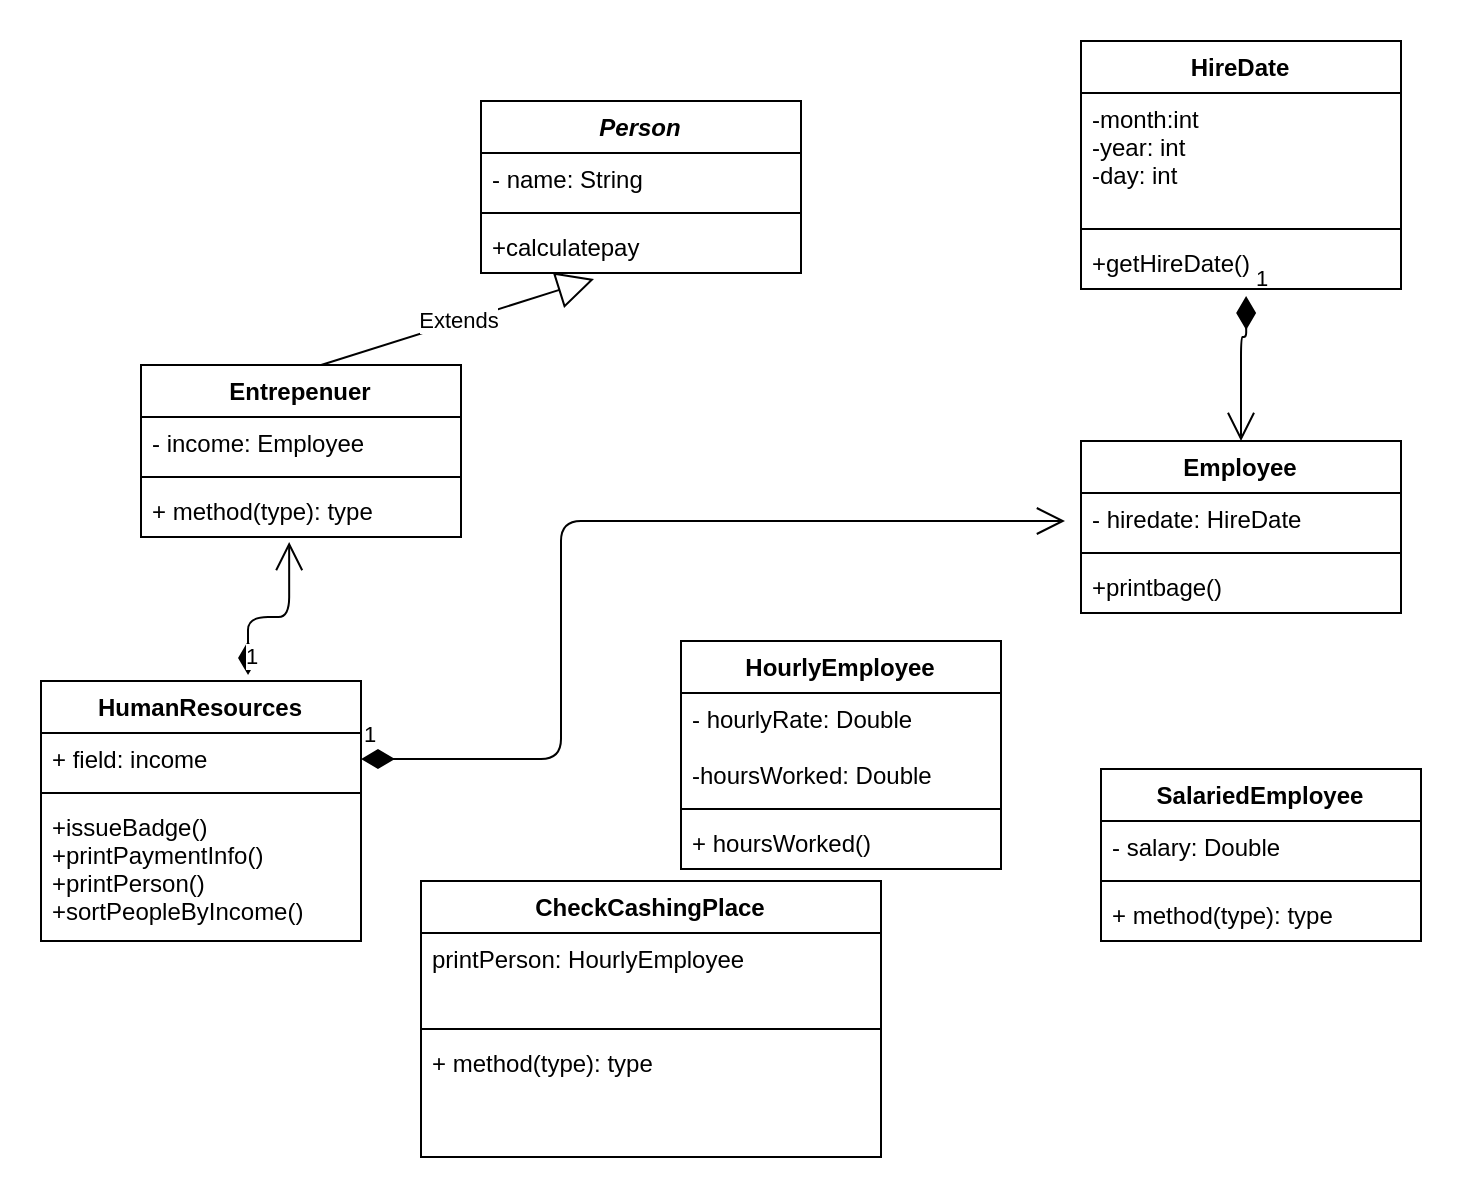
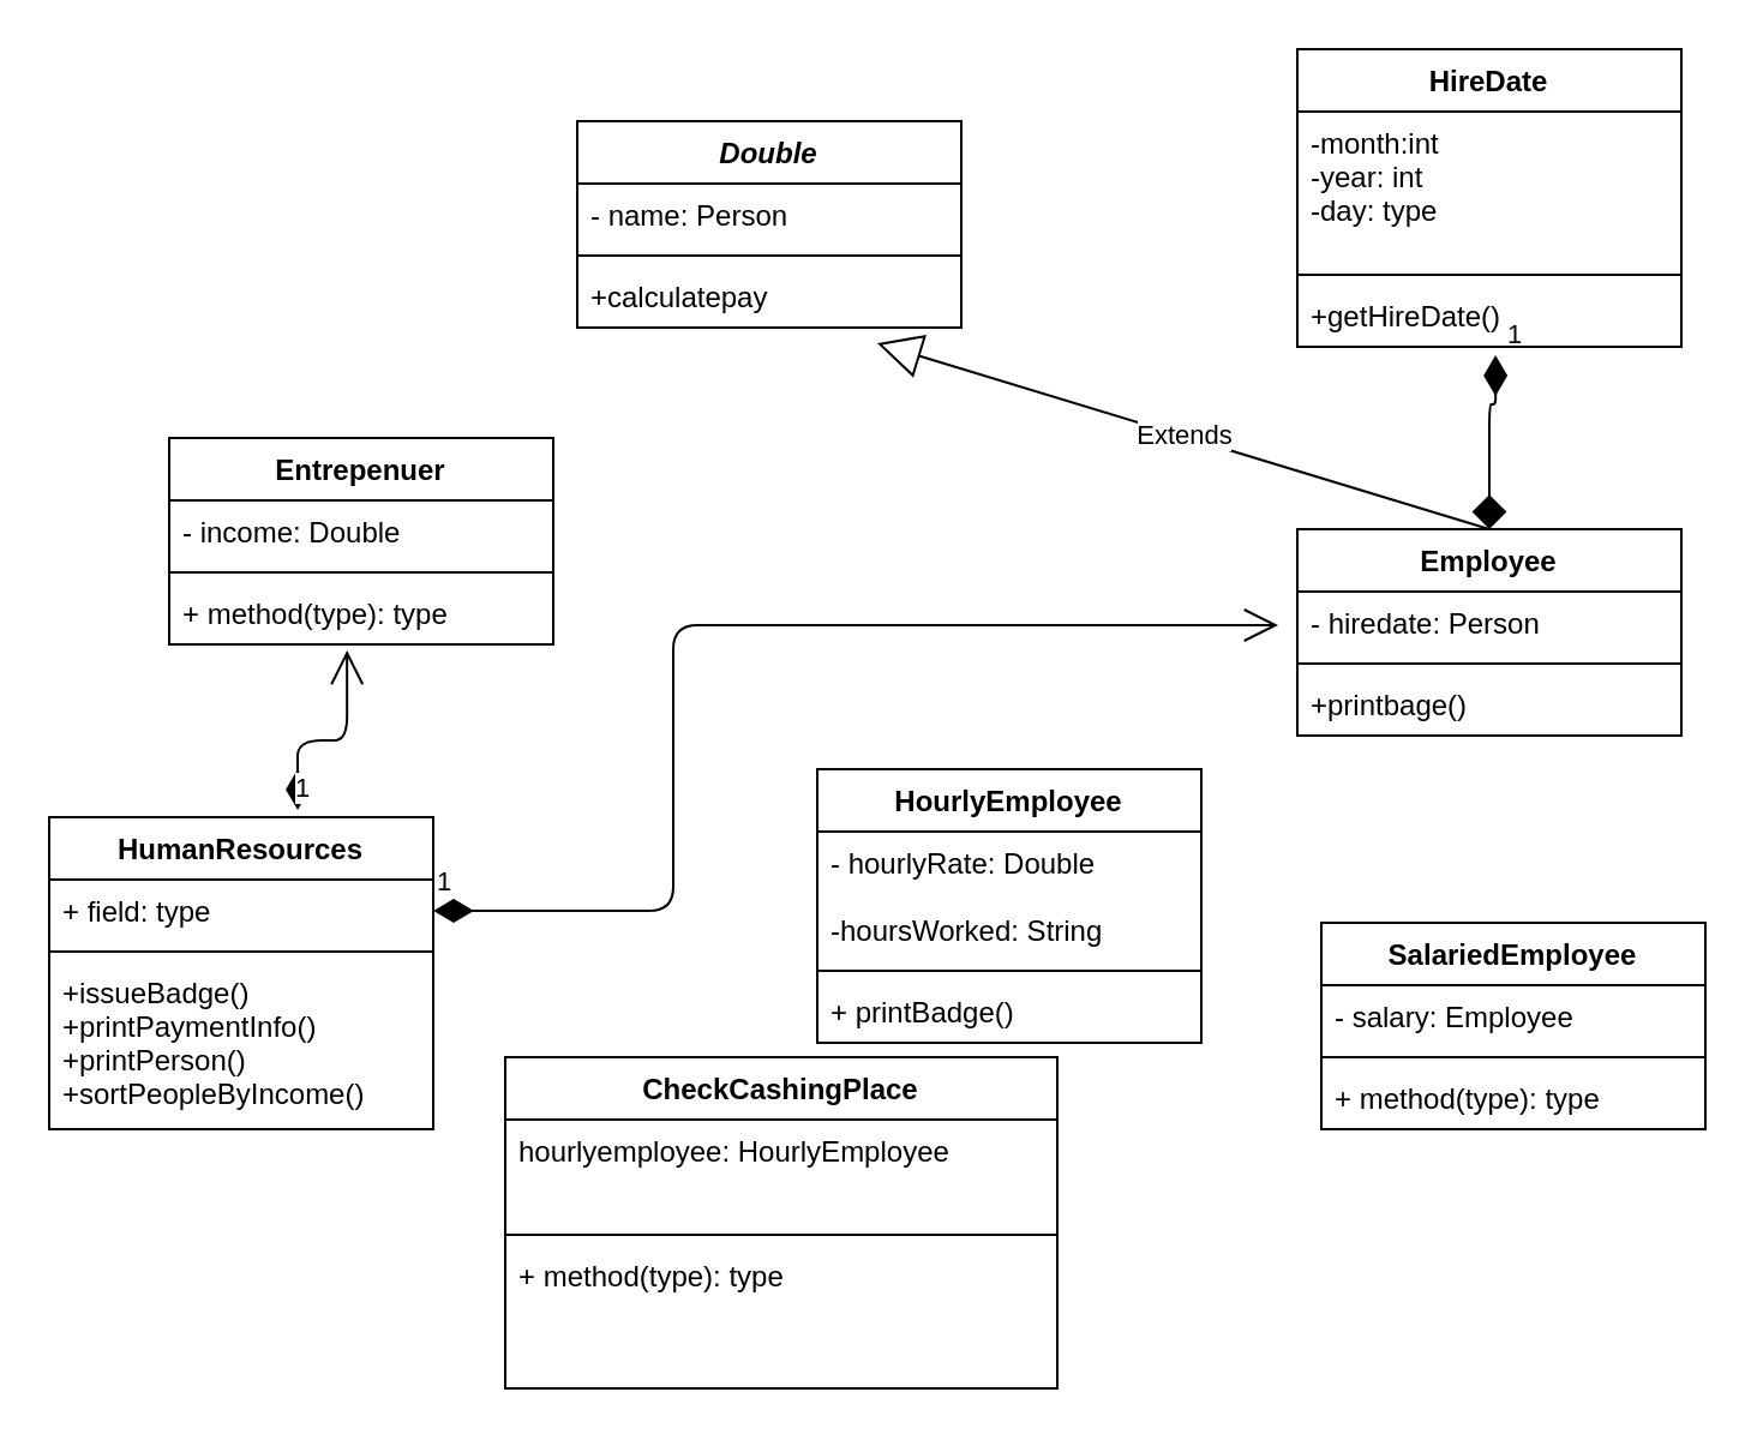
- <mxCell id="36" value="-month:int&#10;-year: int&#10;-day: int" style="text;strokeColor=none;fillColor=none;align=left;verticalAlign=top;spacingLeft=4;spacingRight=4;overflow=hidden;rotatable=0;points=[[0,0.5],[1,0.5]];portConstraint=eastwest;" parent="35" vertex="1"><mxGeometry y="26" width="160" height="64" as="geometry" /></mxCell>
+ <mxCell id="36" value="-month:int&#10;-year: int&#10;-day: type" style="text;strokeColor=none;fillColor=none;align=left;verticalAlign=top;spacingLeft=4;spacingRight=4;overflow=hidden;rotatable=0;points=[[0,0.5],[1,0.5]];portConstraint=eastwest;" parent="35" vertex="1"><mxGeometry y="26" width="160" height="64" as="geometry" /></mxCell>
- <mxCell id="2" value="Person" style="swimlane;fontStyle=3;align=center;verticalAlign=top;childLayout=stackLayout;horizontal=1;startSize=26;horizontalStack=0;resizeParent=1;resizeParentMax=0;resizeLast=0;collapsible=1;marginBottom=0;" parent="1" vertex="1"><mxGeometry x="240" y="50" width="160" height="86" as="geometry" /></mxCell>
+ <mxCell id="2" value="Double" style="swimlane;fontStyle=3;align=center;verticalAlign=top;childLayout=stackLayout;horizontal=1;startSize=26;horizontalStack=0;resizeParent=1;resizeParentMax=0;resizeLast=0;collapsible=1;marginBottom=0;" parent="1" vertex="1"><mxGeometry x="240" y="50" width="160" height="86" as="geometry" /></mxCell>
- <mxCell id="3" value="- name: String" style="text;strokeColor=none;fillColor=none;align=left;verticalAlign=top;spacingLeft=4;spacingRight=4;overflow=hidden;rotatable=0;points=[[0,0.5],[1,0.5]];portConstraint=eastwest;" parent="2" vertex="1"><mxGeometry y="26" width="160" height="26" as="geometry" /></mxCell>
+ <mxCell id="3" value="- name: Person" style="text;strokeColor=none;fillColor=none;align=left;verticalAlign=top;spacingLeft=4;spacingRight=4;overflow=hidden;rotatable=0;points=[[0,0.5],[1,0.5]];portConstraint=eastwest;" parent="2" vertex="1"><mxGeometry y="26" width="160" height="26" as="geometry" /></mxCell>
+ <mxCell id="6" value="Extends" style="endArrow=block;endSize=16;endFill=0;html=1;entryX=0.781;entryY=1.25;entryDx=0;entryDy=0;entryPerimeter=0;exitX=0.5;exitY=0;exitDx=0;exitDy=0;" parent="1" source="27" target="5" edge="1"><mxGeometry width="160" relative="1" as="geometry"><mxPoint x="230" y="190" as="sourcePoint" /><mxPoint x="390" y="190" as="targetPoint" /></mxGeometry></mxCell>
- <mxCell id="7" value="Extends" style="endArrow=block;endSize=16;endFill=0;html=1;entryX=0.353;entryY=1.115;entryDx=0;entryDy=0;entryPerimeter=0;exitX=0.563;exitY=0;exitDx=0;exitDy=0;exitPerimeter=0;" parent="1" source="23" target="5" edge="1"><mxGeometry width="160" relative="1" as="geometry"><mxPoint x="180" y="160" as="sourcePoint" /><mxPoint x="340" y="160" as="targetPoint" /></mxGeometry></mxCell>
- <mxCell id="12" value="1" style="endArrow=open;html=1;endSize=12;startArrow=diamondThin;startSize=14;startFill=1;edgeStyle=orthogonalEdgeStyle;align=left;verticalAlign=bottom;exitX=0.516;exitY=1.135;exitDx=0;exitDy=0;exitPerimeter=0;entryX=0.5;entryY=0;entryDx=0;entryDy=0;" parent="1" source="38" target="27" edge="1"><mxGeometry x="-1" y="3" relative="1" as="geometry"><mxPoint x="310" y="330" as="sourcePoint" /><mxPoint x="670" y="180" as="targetPoint" /><Array as="points"><mxPoint x="623" y="168" /><mxPoint x="620" y="168" /></Array></mxGeometry></mxCell>
+ <mxCell id="12" value="1" style="endArrow=diamond;html=1;endSize=12;startArrow=diamondThin;startSize=14;startFill=1;edgeStyle=orthogonalEdgeStyle;align=left;verticalAlign=bottom;exitX=0.516;exitY=1.135;exitDx=0;exitDy=0;exitPerimeter=0;entryX=0.5;entryY=0;entryDx=0;entryDy=0;" parent="1" source="38" target="27" edge="1"><mxGeometry x="-1" y="3" relative="1" as="geometry"><mxPoint x="310" y="330" as="sourcePoint" /><mxPoint x="670" y="180" as="targetPoint" /><Array as="points"><mxPoint x="623" y="168" /><mxPoint x="620" y="168" /></Array></mxGeometry></mxCell>
- <mxCell id="24" value="- income: Employee" style="text;strokeColor=none;fillColor=none;align=left;verticalAlign=top;spacingLeft=4;spacingRight=4;overflow=hidden;rotatable=0;points=[[0,0.5],[1,0.5]];portConstraint=eastwest;" parent="23" vertex="1"><mxGeometry y="26" width="160" height="26" as="geometry" /></mxCell>
+ <mxCell id="24" value="- income: Double" style="text;strokeColor=none;fillColor=none;align=left;verticalAlign=top;spacingLeft=4;spacingRight=4;overflow=hidden;rotatable=0;points=[[0,0.5],[1,0.5]];portConstraint=eastwest;" parent="23" vertex="1"><mxGeometry y="26" width="160" height="26" as="geometry" /></mxCell>
- <mxCell id="28" value="- hiredate: HireDate" style="text;strokeColor=none;fillColor=none;align=left;verticalAlign=top;spacingLeft=4;spacingRight=4;overflow=hidden;rotatable=0;points=[[0,0.5],[1,0.5]];portConstraint=eastwest;" parent="27" vertex="1"><mxGeometry y="26" width="160" height="26" as="geometry" /></mxCell>
+ <mxCell id="28" value="- hiredate: Person" style="text;strokeColor=none;fillColor=none;align=left;verticalAlign=top;spacingLeft=4;spacingRight=4;overflow=hidden;rotatable=0;points=[[0,0.5],[1,0.5]];portConstraint=eastwest;" parent="27" vertex="1"><mxGeometry y="26" width="160" height="26" as="geometry" /></mxCell>
- <mxCell id="9" value="- hourlyRate: Double&#10;&#10;-hoursWorked: Double" style="text;strokeColor=none;fillColor=none;align=left;verticalAlign=top;spacingLeft=4;spacingRight=4;overflow=hidden;rotatable=0;points=[[0,0.5],[1,0.5]];portConstraint=eastwest;" parent="8" vertex="1"><mxGeometry y="26" width="160" height="54" as="geometry" /></mxCell>
+ <mxCell id="9" value="- hourlyRate: Double&#10;&#10;-hoursWorked: String" style="text;strokeColor=none;fillColor=none;align=left;verticalAlign=top;spacingLeft=4;spacingRight=4;overflow=hidden;rotatable=0;points=[[0,0.5],[1,0.5]];portConstraint=eastwest;" parent="8" vertex="1"><mxGeometry y="26" width="160" height="54" as="geometry" /></mxCell>
- <mxCell id="18" value="+ field: income" style="text;strokeColor=none;fillColor=none;align=left;verticalAlign=top;spacingLeft=4;spacingRight=4;overflow=hidden;rotatable=0;points=[[0,0.5],[1,0.5]];portConstraint=eastwest;" parent="17" vertex="1"><mxGeometry y="26" width="160" height="26" as="geometry" /></mxCell>
+ <mxCell id="18" value="+ field: type" style="text;strokeColor=none;fillColor=none;align=left;verticalAlign=top;spacingLeft=4;spacingRight=4;overflow=hidden;rotatable=0;points=[[0,0.5],[1,0.5]];portConstraint=eastwest;" parent="17" vertex="1"><mxGeometry y="26" width="160" height="26" as="geometry" /></mxCell>
- <mxCell id="11" value="+ hoursWorked()" style="text;strokeColor=none;fillColor=none;align=left;verticalAlign=top;spacingLeft=4;spacingRight=4;overflow=hidden;rotatable=0;points=[[0,0.5],[1,0.5]];portConstraint=eastwest;" parent="8" vertex="1"><mxGeometry y="88" width="160" height="26" as="geometry" /></mxCell>
+ <mxCell id="11" value="+ printBadge()" style="text;strokeColor=none;fillColor=none;align=left;verticalAlign=top;spacingLeft=4;spacingRight=4;overflow=hidden;rotatable=0;points=[[0,0.5],[1,0.5]];portConstraint=eastwest;" parent="8" vertex="1"><mxGeometry y="88" width="160" height="26" as="geometry" /></mxCell>
- <mxCell id="32" value="- salary: Double" style="text;strokeColor=none;fillColor=none;align=left;verticalAlign=top;spacingLeft=4;spacingRight=4;overflow=hidden;rotatable=0;points=[[0,0.5],[1,0.5]];portConstraint=eastwest;" parent="31" vertex="1"><mxGeometry y="26" width="160" height="26" as="geometry" /></mxCell>
+ <mxCell id="32" value="- salary: Employee" style="text;strokeColor=none;fillColor=none;align=left;verticalAlign=top;spacingLeft=4;spacingRight=4;overflow=hidden;rotatable=0;points=[[0,0.5],[1,0.5]];portConstraint=eastwest;" parent="31" vertex="1"><mxGeometry y="26" width="160" height="26" as="geometry" /></mxCell>
- <mxCell id="14" value="printPerson: HourlyEmployee&#10;" style="text;strokeColor=none;fillColor=none;align=left;verticalAlign=top;spacingLeft=4;spacingRight=4;overflow=hidden;rotatable=0;points=[[0,0.5],[1,0.5]];portConstraint=eastwest;" parent="13" vertex="1"><mxGeometry y="26" width="230" height="44" as="geometry" /></mxCell>
+ <mxCell id="14" value="hourlyemployee: HourlyEmployee&#10;" style="text;strokeColor=none;fillColor=none;align=left;verticalAlign=top;spacingLeft=4;spacingRight=4;overflow=hidden;rotatable=0;points=[[0,0.5],[1,0.5]];portConstraint=eastwest;" parent="13" vertex="1"><mxGeometry y="26" width="230" height="44" as="geometry" /></mxCell>
